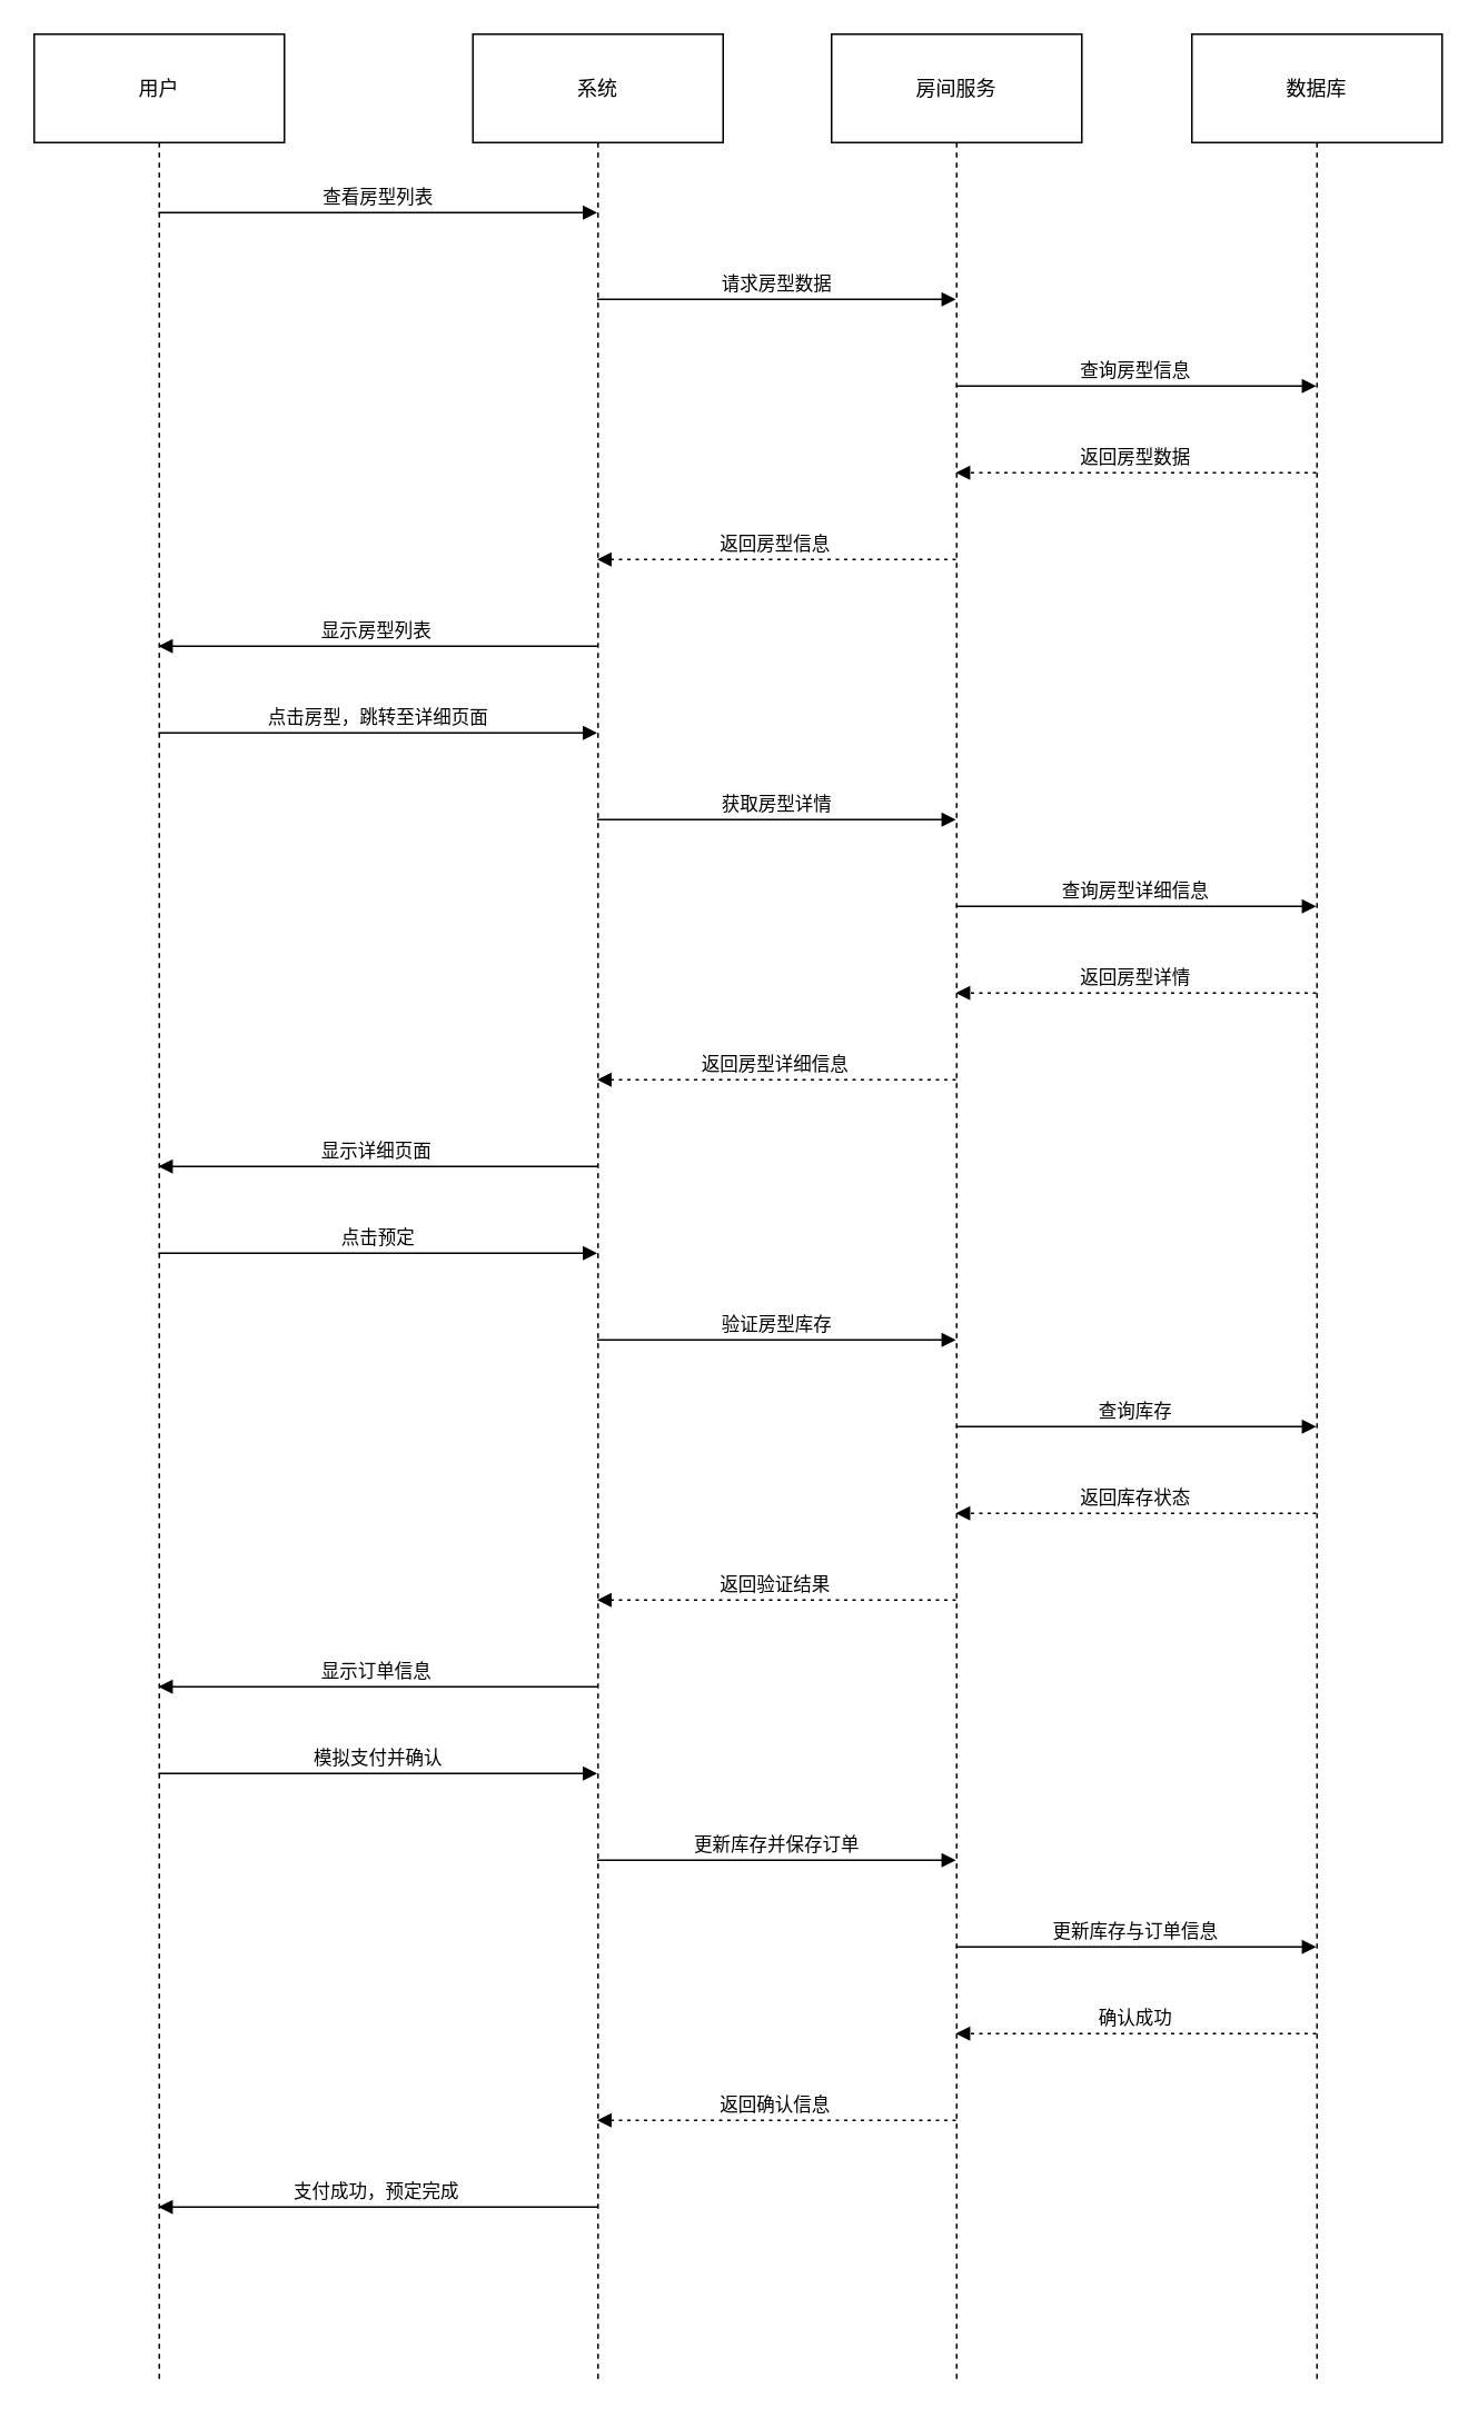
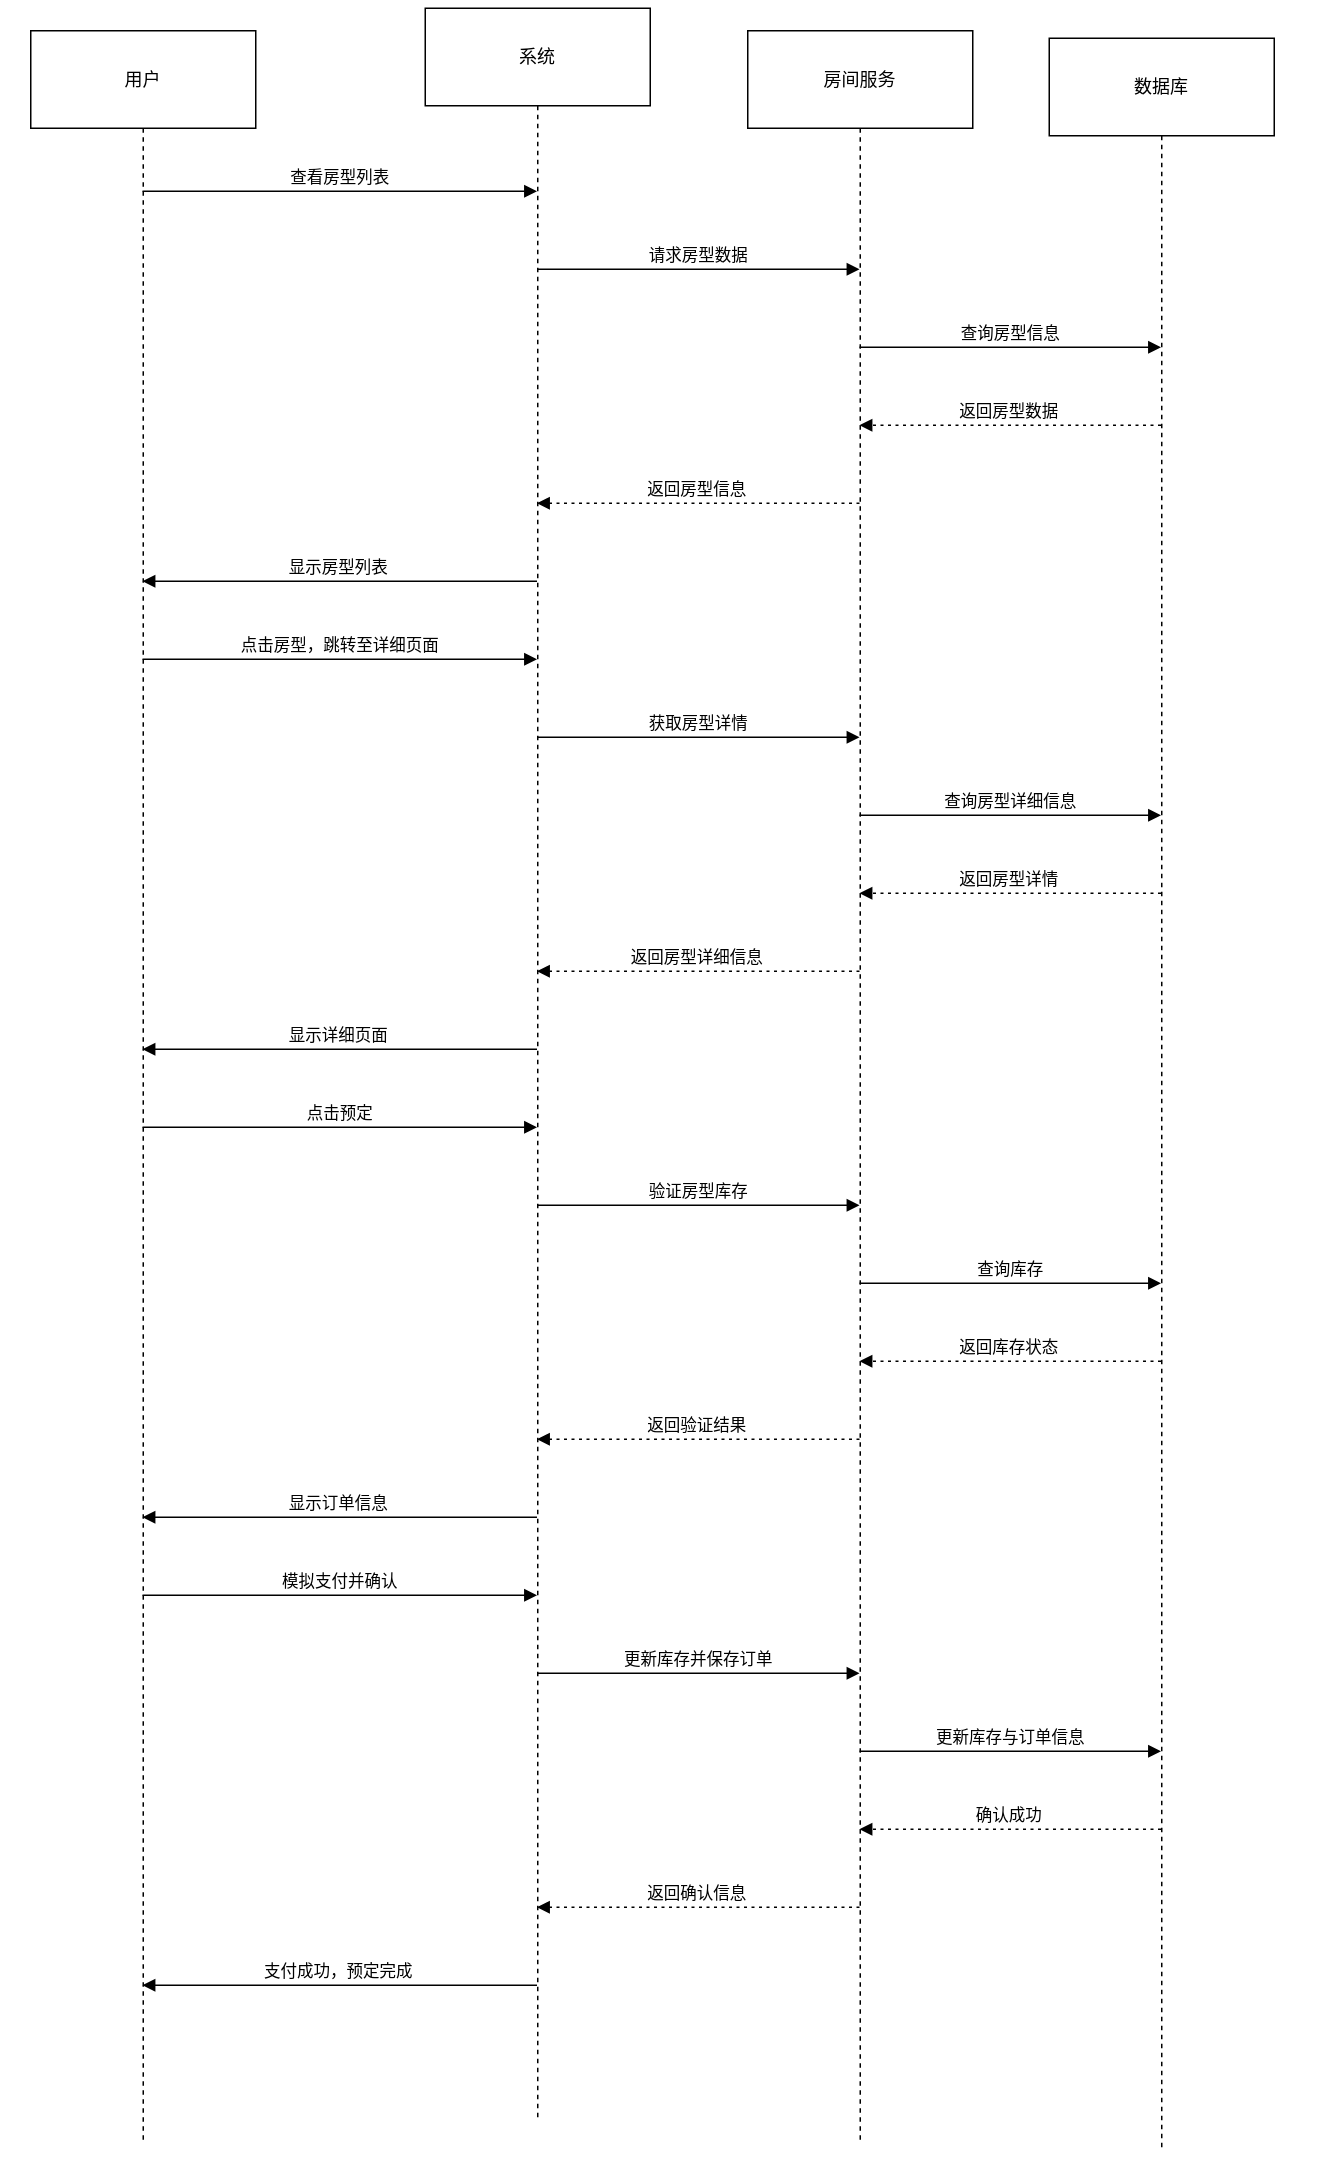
- <mxCell id="3" value="系统" style="shape=umlLifeline;perimeter=lifelinePerimeter;whiteSpace=wrap;container=1;dropTarget=0;collapsible=0;recursiveResize=0;outlineConnect=0;portConstraint=eastwest;newEdgeStyle={&quot;edgeStyle&quot;:&quot;elbowEdgeStyle&quot;,&quot;elbow&quot;:&quot;vertical&quot;,&quot;curved&quot;:0,&quot;rounded&quot;:0};size=65;" vertex="1" parent="1"><mxGeometry x="283" y="20" width="150" height="1408" as="geometry" /></mxCell>
+ <mxCell id="3" value="系统" style="shape=umlLifeline;perimeter=lifelinePerimeter;whiteSpace=wrap;container=1;dropTarget=0;collapsible=0;recursiveResize=0;outlineConnect=0;portConstraint=eastwest;newEdgeStyle={&quot;edgeStyle&quot;:&quot;elbowEdgeStyle&quot;,&quot;elbow&quot;:&quot;vertical&quot;,&quot;curved&quot;:0,&quot;rounded&quot;:0};size=65;" vertex="1" parent="1"><mxGeometry x="283" y="5" width="150" height="1408" as="geometry" /></mxCell>
- <mxCell id="5" value="数据库" style="shape=umlLifeline;perimeter=lifelinePerimeter;whiteSpace=wrap;container=1;dropTarget=0;collapsible=0;recursiveResize=0;outlineConnect=0;portConstraint=eastwest;newEdgeStyle={&quot;edgeStyle&quot;:&quot;elbowEdgeStyle&quot;,&quot;elbow&quot;:&quot;vertical&quot;,&quot;curved&quot;:0,&quot;rounded&quot;:0};size=65;" vertex="1" parent="1"><mxGeometry x="714" y="20" width="150" height="1408" as="geometry" /></mxCell>
+ <mxCell id="5" value="数据库" style="shape=umlLifeline;perimeter=lifelinePerimeter;whiteSpace=wrap;container=1;dropTarget=0;collapsible=0;recursiveResize=0;outlineConnect=0;portConstraint=eastwest;newEdgeStyle={&quot;edgeStyle&quot;:&quot;elbowEdgeStyle&quot;,&quot;elbow&quot;:&quot;vertical&quot;,&quot;curved&quot;:0,&quot;rounded&quot;:0};size=65;" vertex="1" parent="1"><mxGeometry x="699" y="25" width="150" height="1408" as="geometry" /></mxCell>
